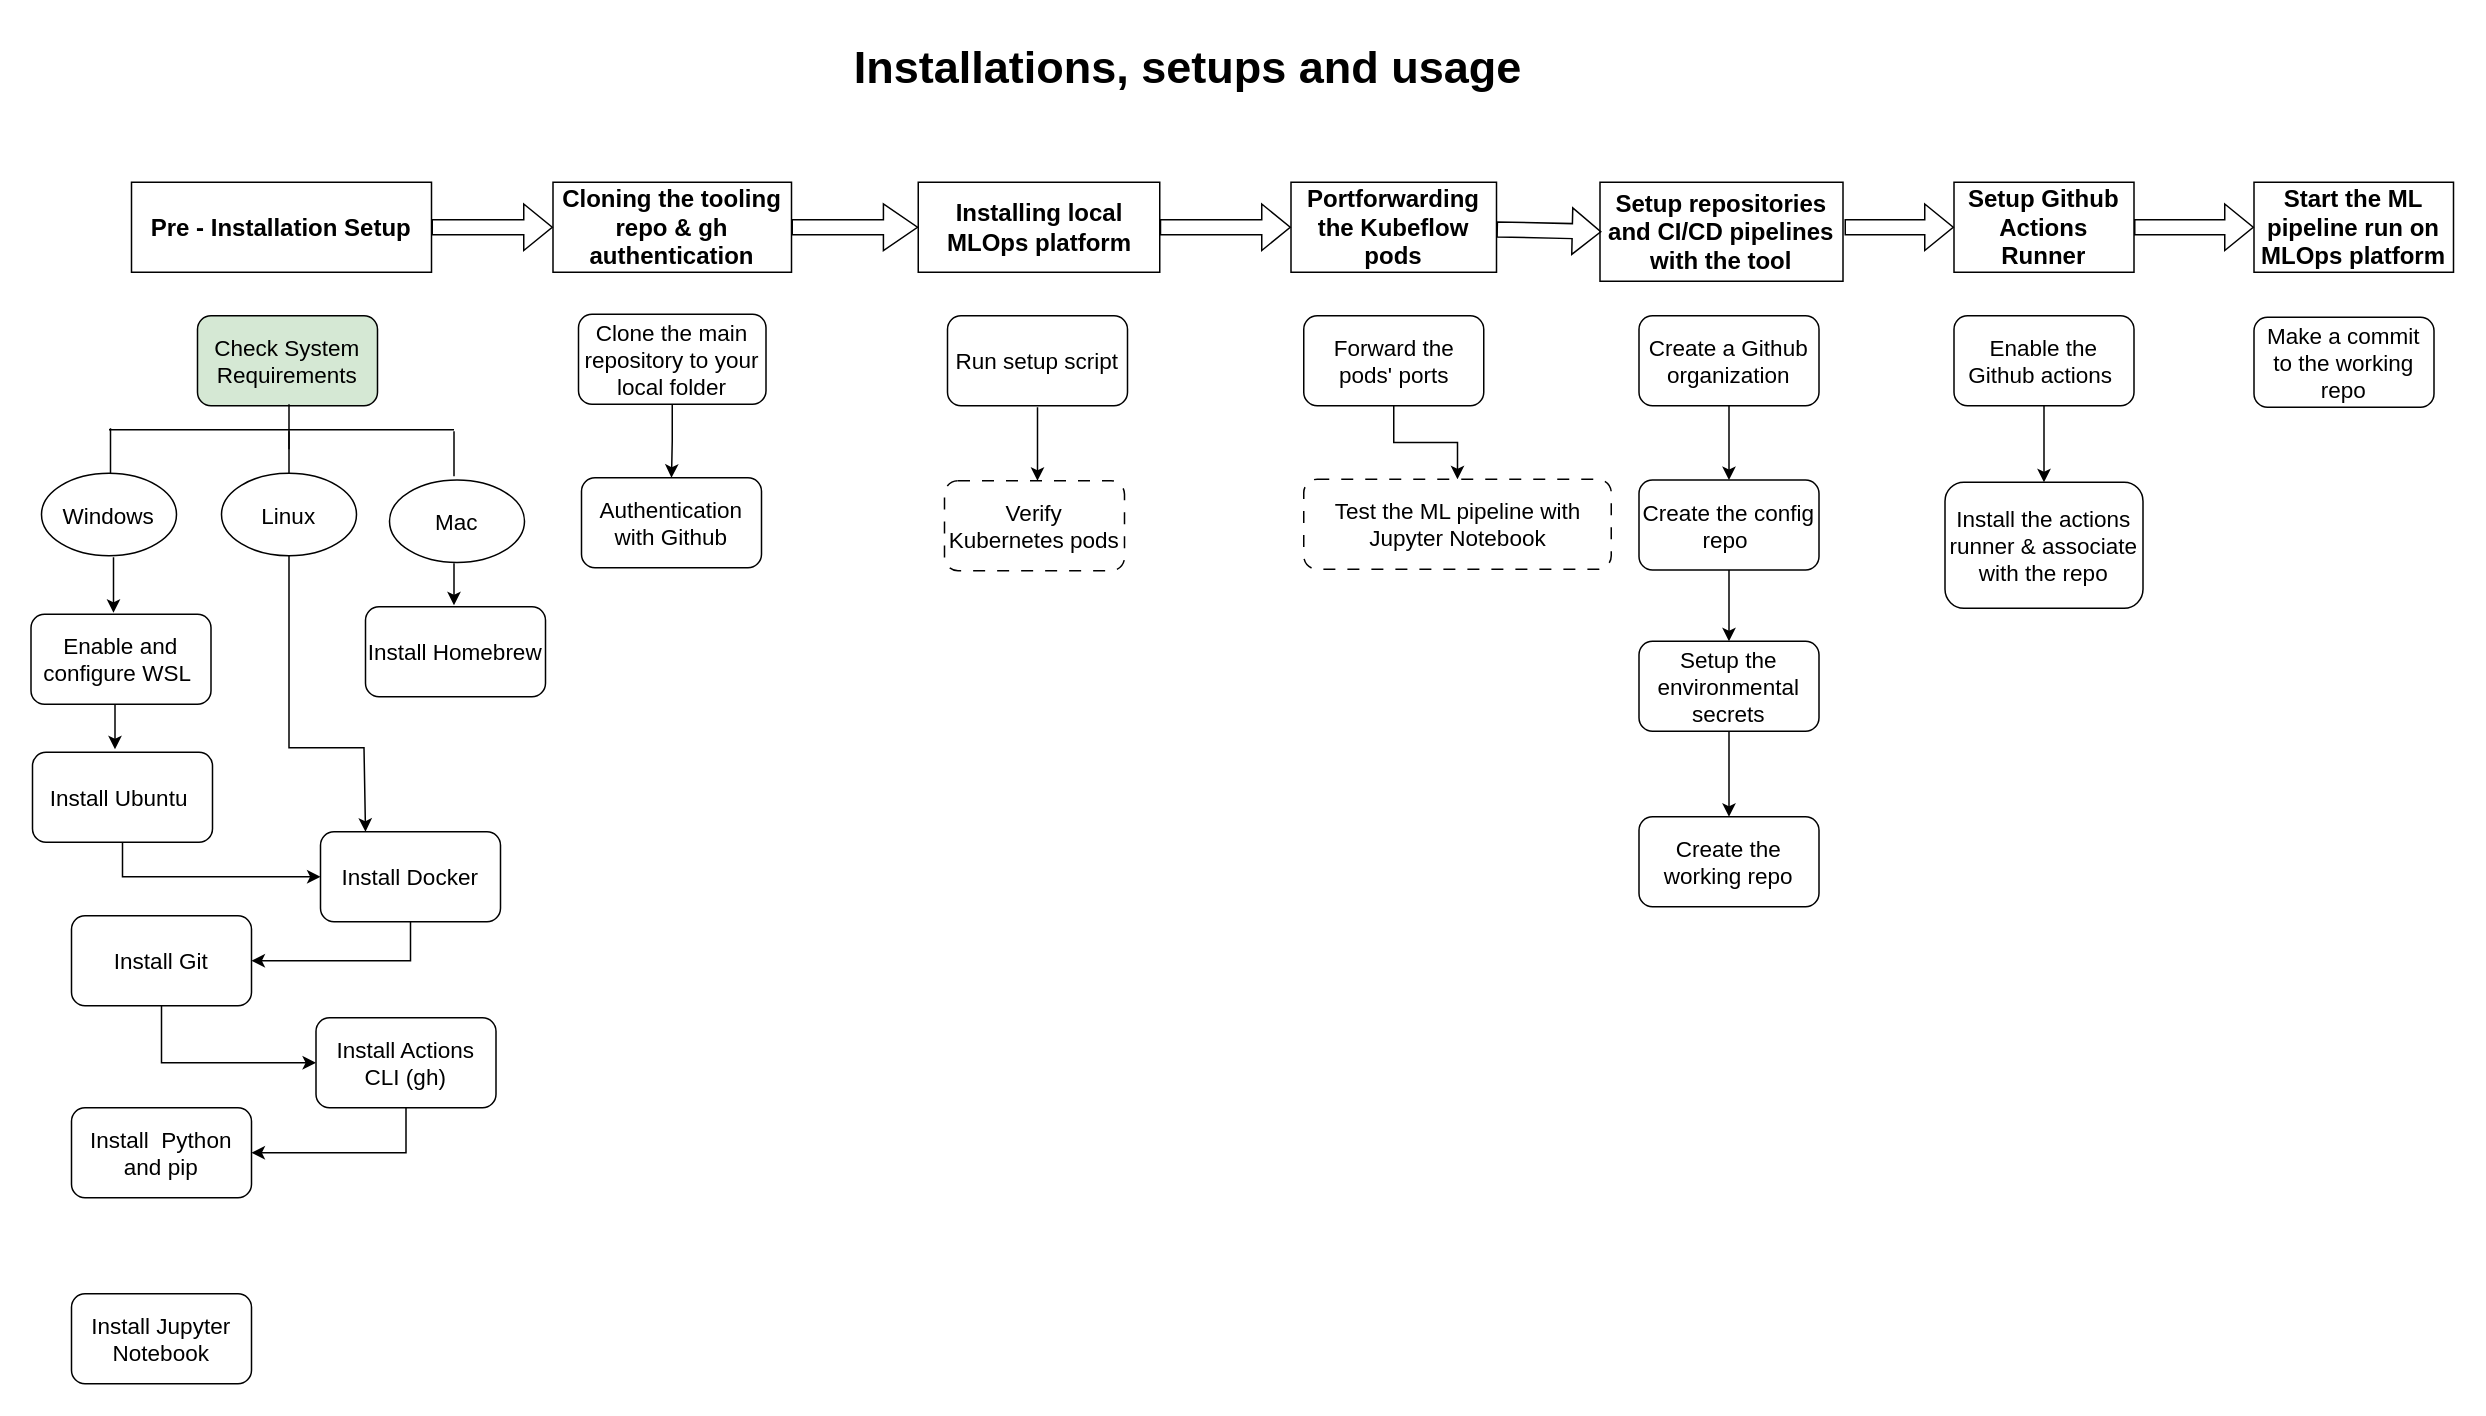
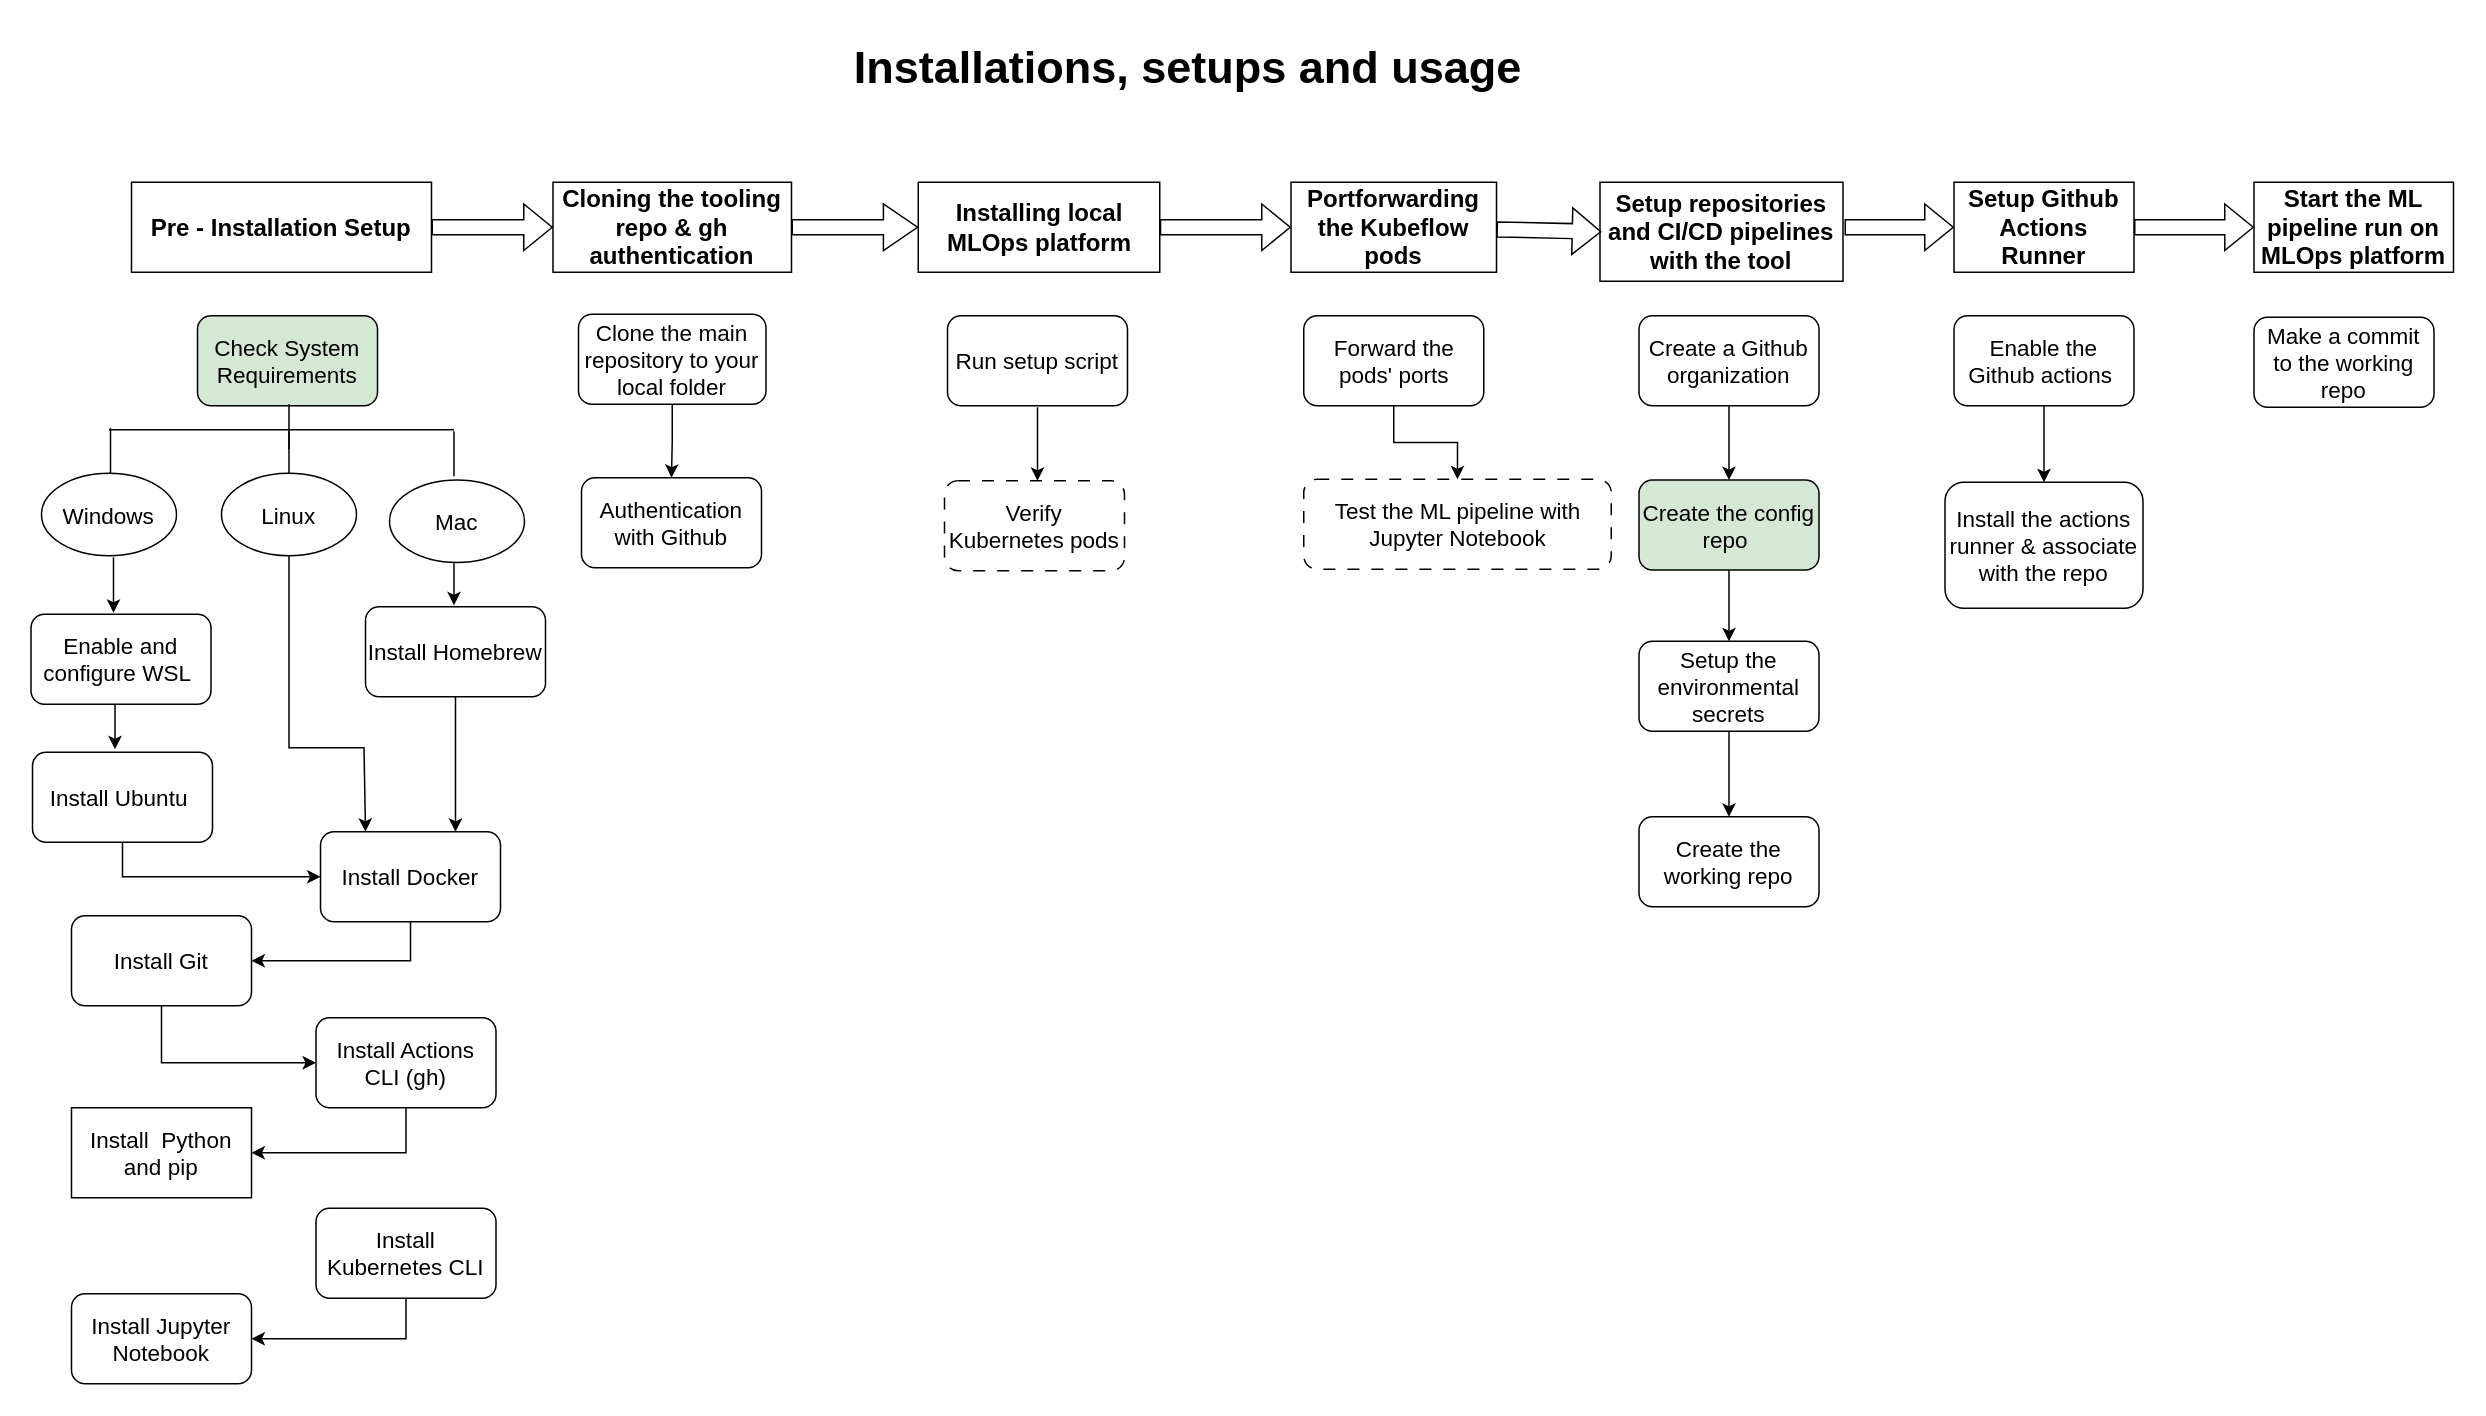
- <mxCell id="55" value="&lt;font style=&quot;font-size: 15px;&quot;&gt;Create the config repo&amp;nbsp;&lt;/font&gt;" style="rounded=1;whiteSpace=wrap;html=1;" vertex="1" parent="1"><mxGeometry x="1092" y="319.5" width="120" height="60" as="geometry" /></mxCell>
+ <mxCell id="55" value="&lt;font style=&quot;font-size: 15px;&quot;&gt;Create the config repo&amp;nbsp;&lt;/font&gt;" style="rounded=1;whiteSpace=wrap;html=1;fillColor=#d5e8d4;" vertex="1" parent="1"><mxGeometry x="1092" y="319.5" width="120" height="60" as="geometry" /></mxCell>
+ <mxCell id="40" style="edgeStyle=orthogonalEdgeStyle;rounded=0;orthogonalLoop=1;jettySize=auto;html=1;exitX=0.5;exitY=1;exitDx=0;exitDy=0;entryX=0.75;entryY=0;entryDx=0;entryDy=0;" edge="1" parent="1" source="41" target="9"><mxGeometry relative="1" as="geometry" /></mxCell>
- <mxCell id="14" value="Install&amp;nbsp; Python and pip" style="rounded=1;whiteSpace=wrap;html=1;fontSize=15;" vertex="1" parent="1"><mxGeometry x="47" y="738" width="120" height="60" as="geometry" /></mxCell>
+ <mxCell id="14" value="Install&amp;nbsp; Python and pip" style="whiteSpace=wrap;html=1;fontSize=15;rounded=0;" vertex="1" parent="1"><mxGeometry x="47" y="738" width="120" height="60" as="geometry" /></mxCell>
+ <mxCell id="16" value="Install Kubernetes CLI" style="rounded=1;whiteSpace=wrap;html=1;fontSize=15;" vertex="1" parent="1"><mxGeometry x="210" y="805" width="120" height="60" as="geometry" /></mxCell>
+ <mxCell id="15" style="edgeStyle=orthogonalEdgeStyle;rounded=0;orthogonalLoop=1;jettySize=auto;html=1;exitX=0.5;exitY=1;exitDx=0;exitDy=0;entryX=1;entryY=0.5;entryDx=0;entryDy=0;" parent="1" source="16" target="17" edge="1"><mxGeometry relative="1" as="geometry" /></mxCell>
